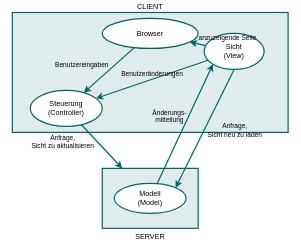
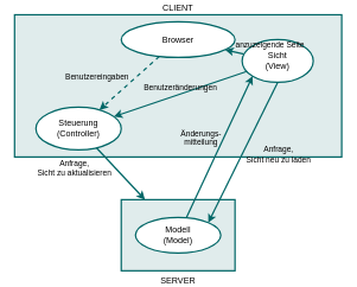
- <mxCell id="7" value="Benutzereingaben" style="endArrow=classic;html=1;rounded=0;strokeColor=#006666;strokeWidth=2;align=right;verticalAlign=bottom;labelBackgroundColor=none;" edge="1" parent="1" source="4" target="5"><mxGeometry width="50" height="50" relative="1" as="geometry"><mxPoint x="364.69" y="115.83" as="sourcePoint" /><mxPoint x="57" y="47" as="targetPoint" /></mxGeometry></mxCell>
+ <mxCell id="7" value="Benutzereingaben" style="endArrow=classic;html=1;rounded=0;strokeColor=#006666;strokeWidth=2;align=right;verticalAlign=bottom;labelBackgroundColor=none;dashed=1;" edge="1" parent="1" source="4" target="5"><mxGeometry width="50" height="50" relative="1" as="geometry"><mxPoint x="364.69" y="115.83" as="sourcePoint" /><mxPoint x="57" y="47" as="targetPoint" /></mxGeometry></mxCell>
